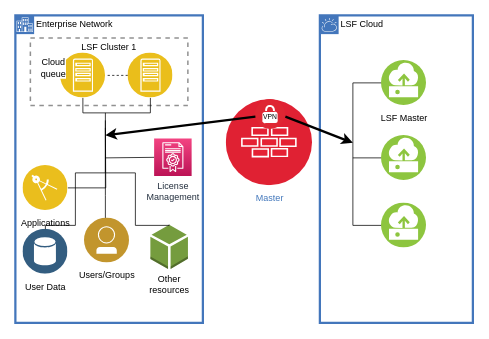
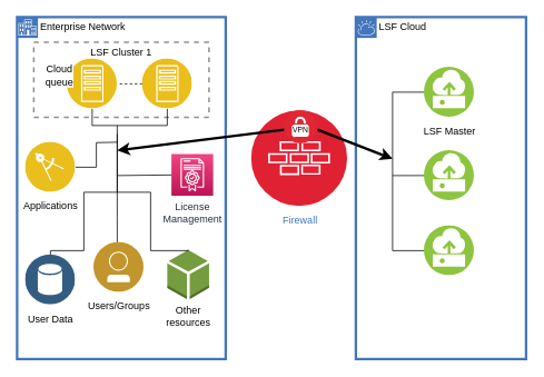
- <mxCell id="17" value="Applications" style="aspect=fixed;perimeter=ellipsePerimeter;html=1;align=center;shadow=0;dashed=0;labelBackgroundColor=#ffffff;fontSize=12;spacingTop=3;image;image=img/lib/ibm/applications/enterprise_applications.svg;" parent="11" vertex="1"><mxGeometry x="10" y="200" width="60" height="60" as="geometry" /></mxCell>
+ <mxCell id="17" value="Applications" style="aspect=fixed;perimeter=ellipsePerimeter;html=1;align=center;shadow=0;dashed=0;labelBackgroundColor=#ffffff;fontSize=12;spacingTop=3;image;image=img/lib/ibm/applications/enterprise_applications.svg;" parent="11" vertex="1"><mxGeometry x="10" y="150" width="60" height="60" as="geometry" /></mxCell>
- <mxCell id="2" value="Master" style="aspect=fixed;perimeter=ellipsePerimeter;html=1;align=center;shadow=0;dashed=0;fontColor=#4277BB;labelBackgroundColor=#ffffff;fontSize=12;spacingTop=3;image;image=img/lib/ibm/security/firewall.svg;" parent="1" vertex="1"><mxGeometry x="301" y="132" width="115" height="115" as="geometry" /></mxCell>
+ <mxCell id="2" value="Firewall" style="aspect=fixed;perimeter=ellipsePerimeter;html=1;align=center;shadow=0;dashed=0;fontColor=#4277BB;labelBackgroundColor=#ffffff;fontSize=12;spacingTop=3;image;image=img/lib/ibm/security/firewall.svg;" parent="1" vertex="1"><mxGeometry x="301" y="132" width="115" height="115" as="geometry" /></mxCell>
